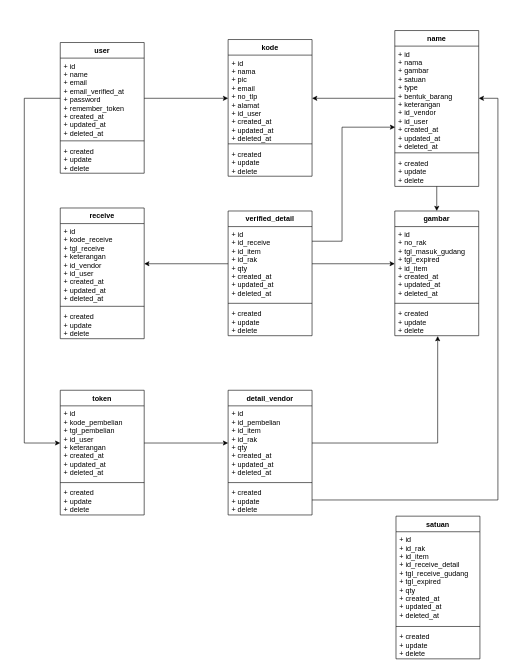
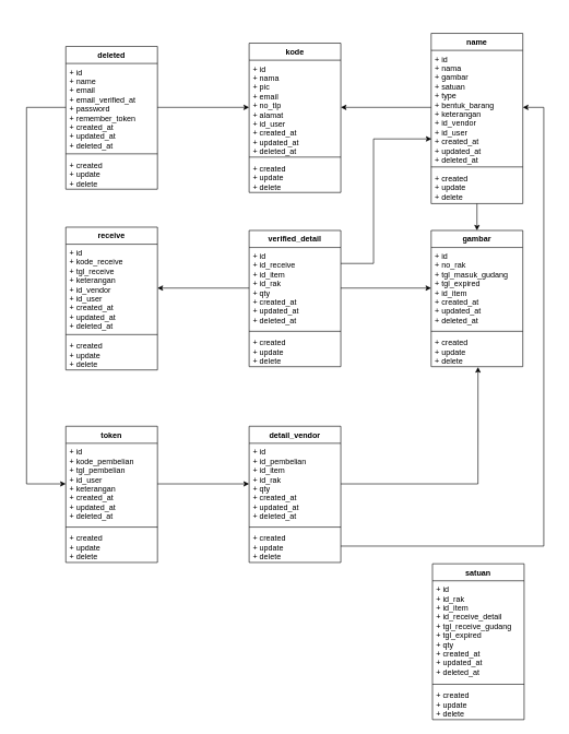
- <mxCell id="4" value="user" style="swimlane;fontStyle=1;align=center;verticalAlign=top;childLayout=stackLayout;horizontal=1;startSize=26;horizontalStack=0;resizeParent=1;resizeParentMax=0;resizeLast=0;collapsible=1;marginBottom=0;" parent="1" vertex="1"><mxGeometry x="100" y="70" width="140" height="218" as="geometry"><mxRectangle x="100" y="80" width="60" height="26" as="alternateBounds" /></mxGeometry></mxCell>
+ <mxCell id="4" value="deleted" style="swimlane;fontStyle=1;align=center;verticalAlign=top;childLayout=stackLayout;horizontal=1;startSize=26;horizontalStack=0;resizeParent=1;resizeParentMax=0;resizeLast=0;collapsible=1;marginBottom=0;" parent="1" vertex="1"><mxGeometry x="100" y="70" width="140" height="218" as="geometry"><mxRectangle x="100" y="80" width="60" height="26" as="alternateBounds" /></mxGeometry></mxCell>
